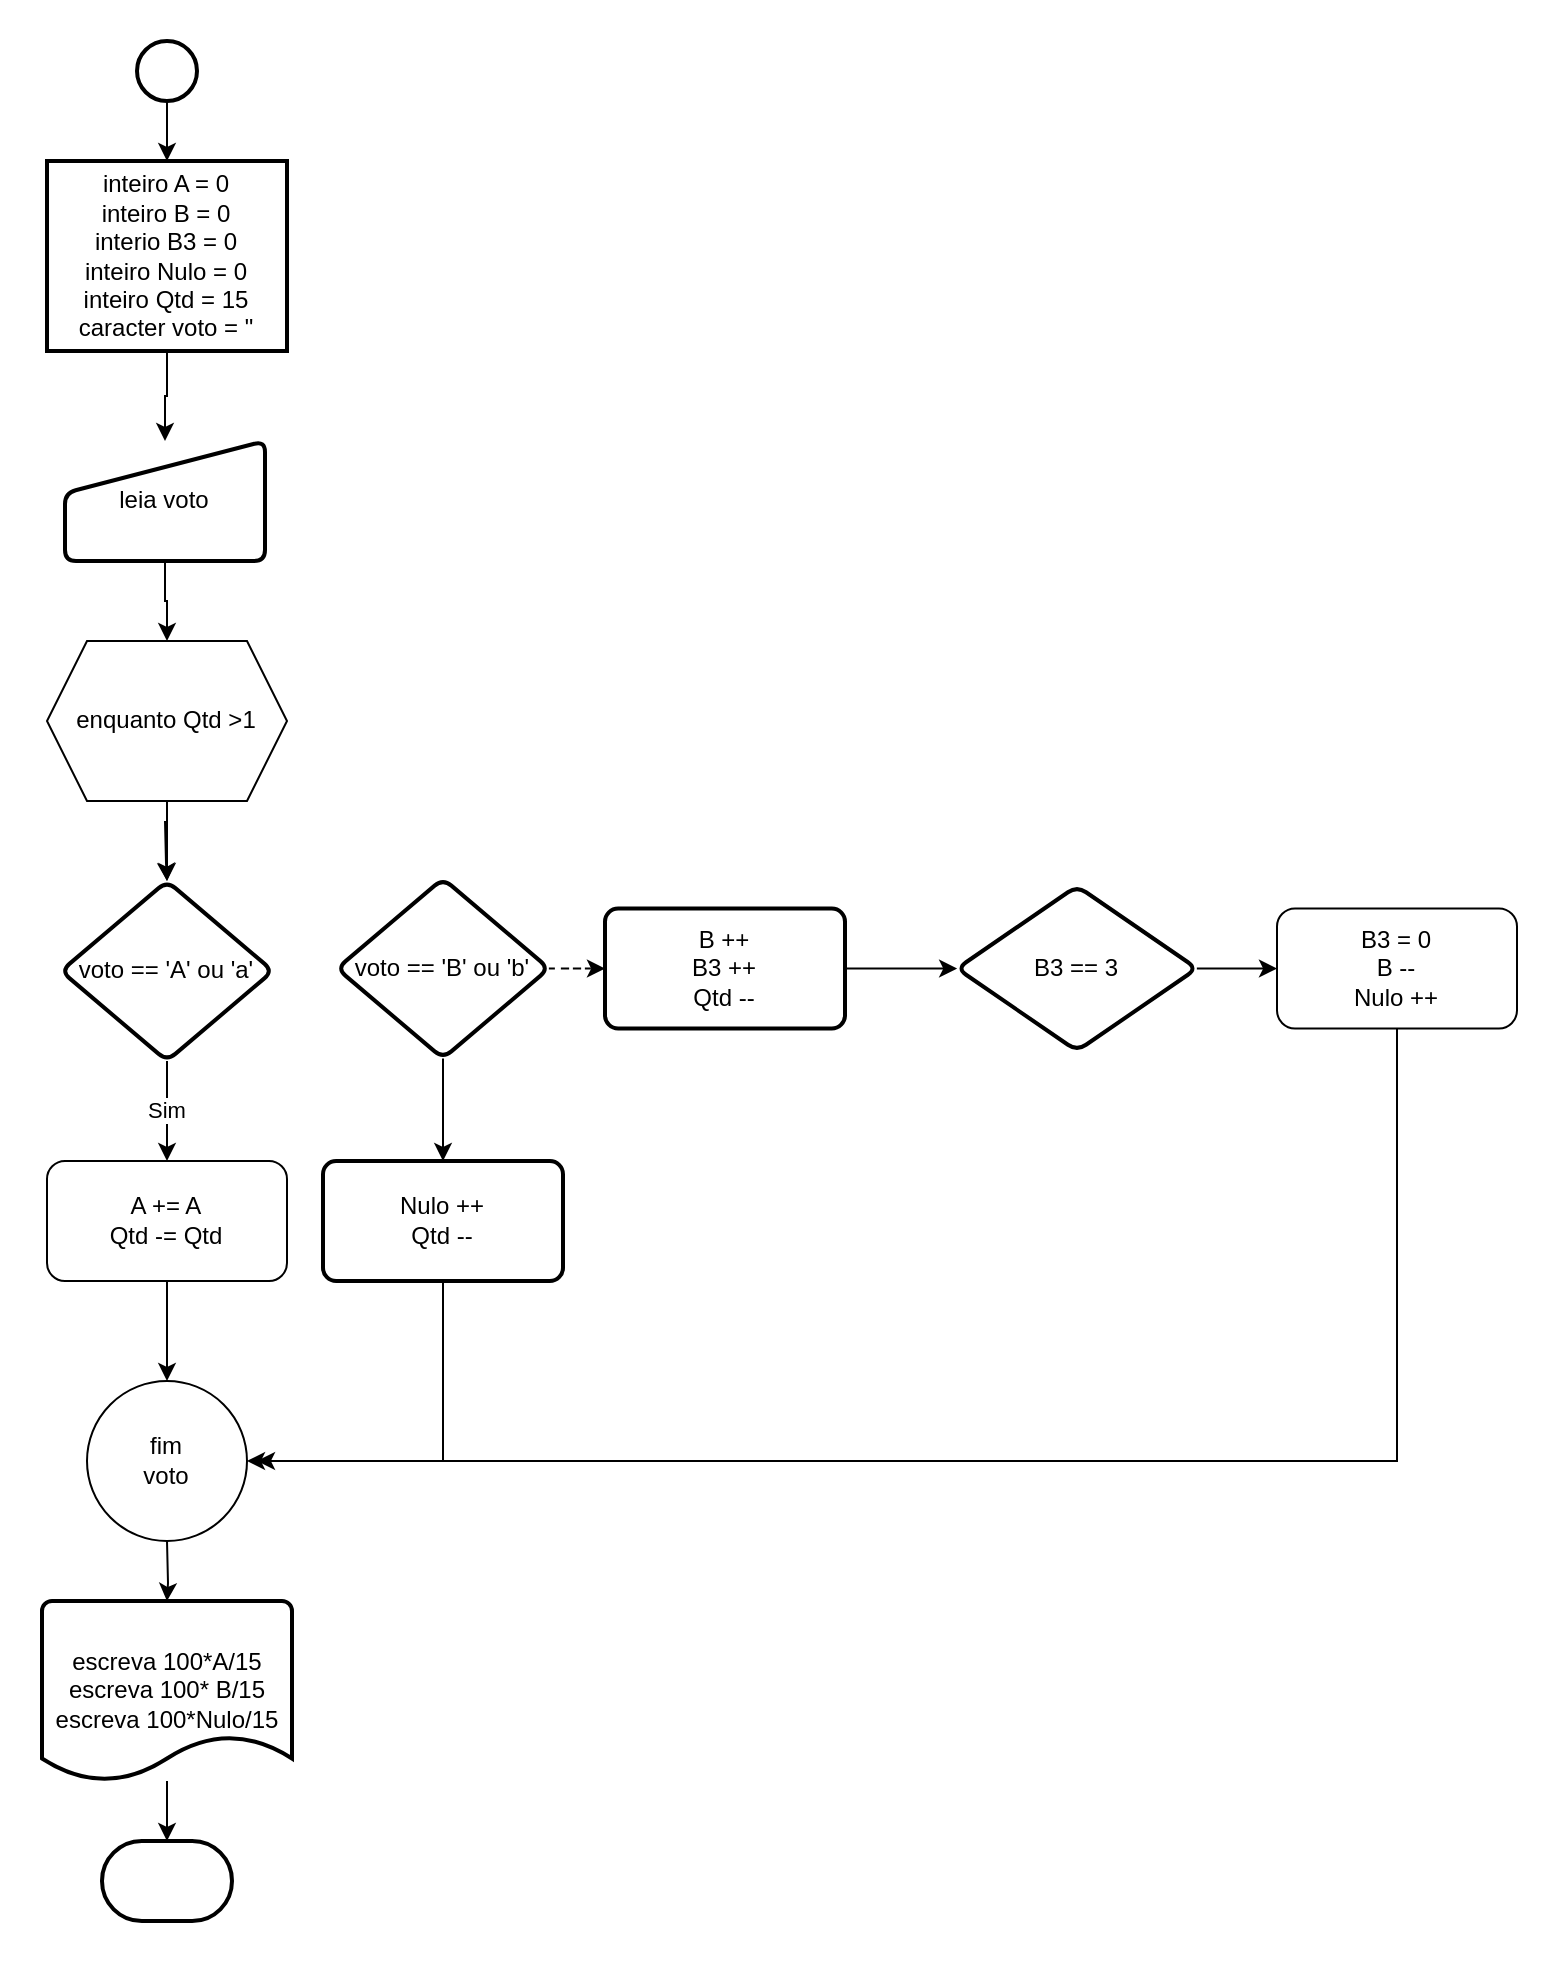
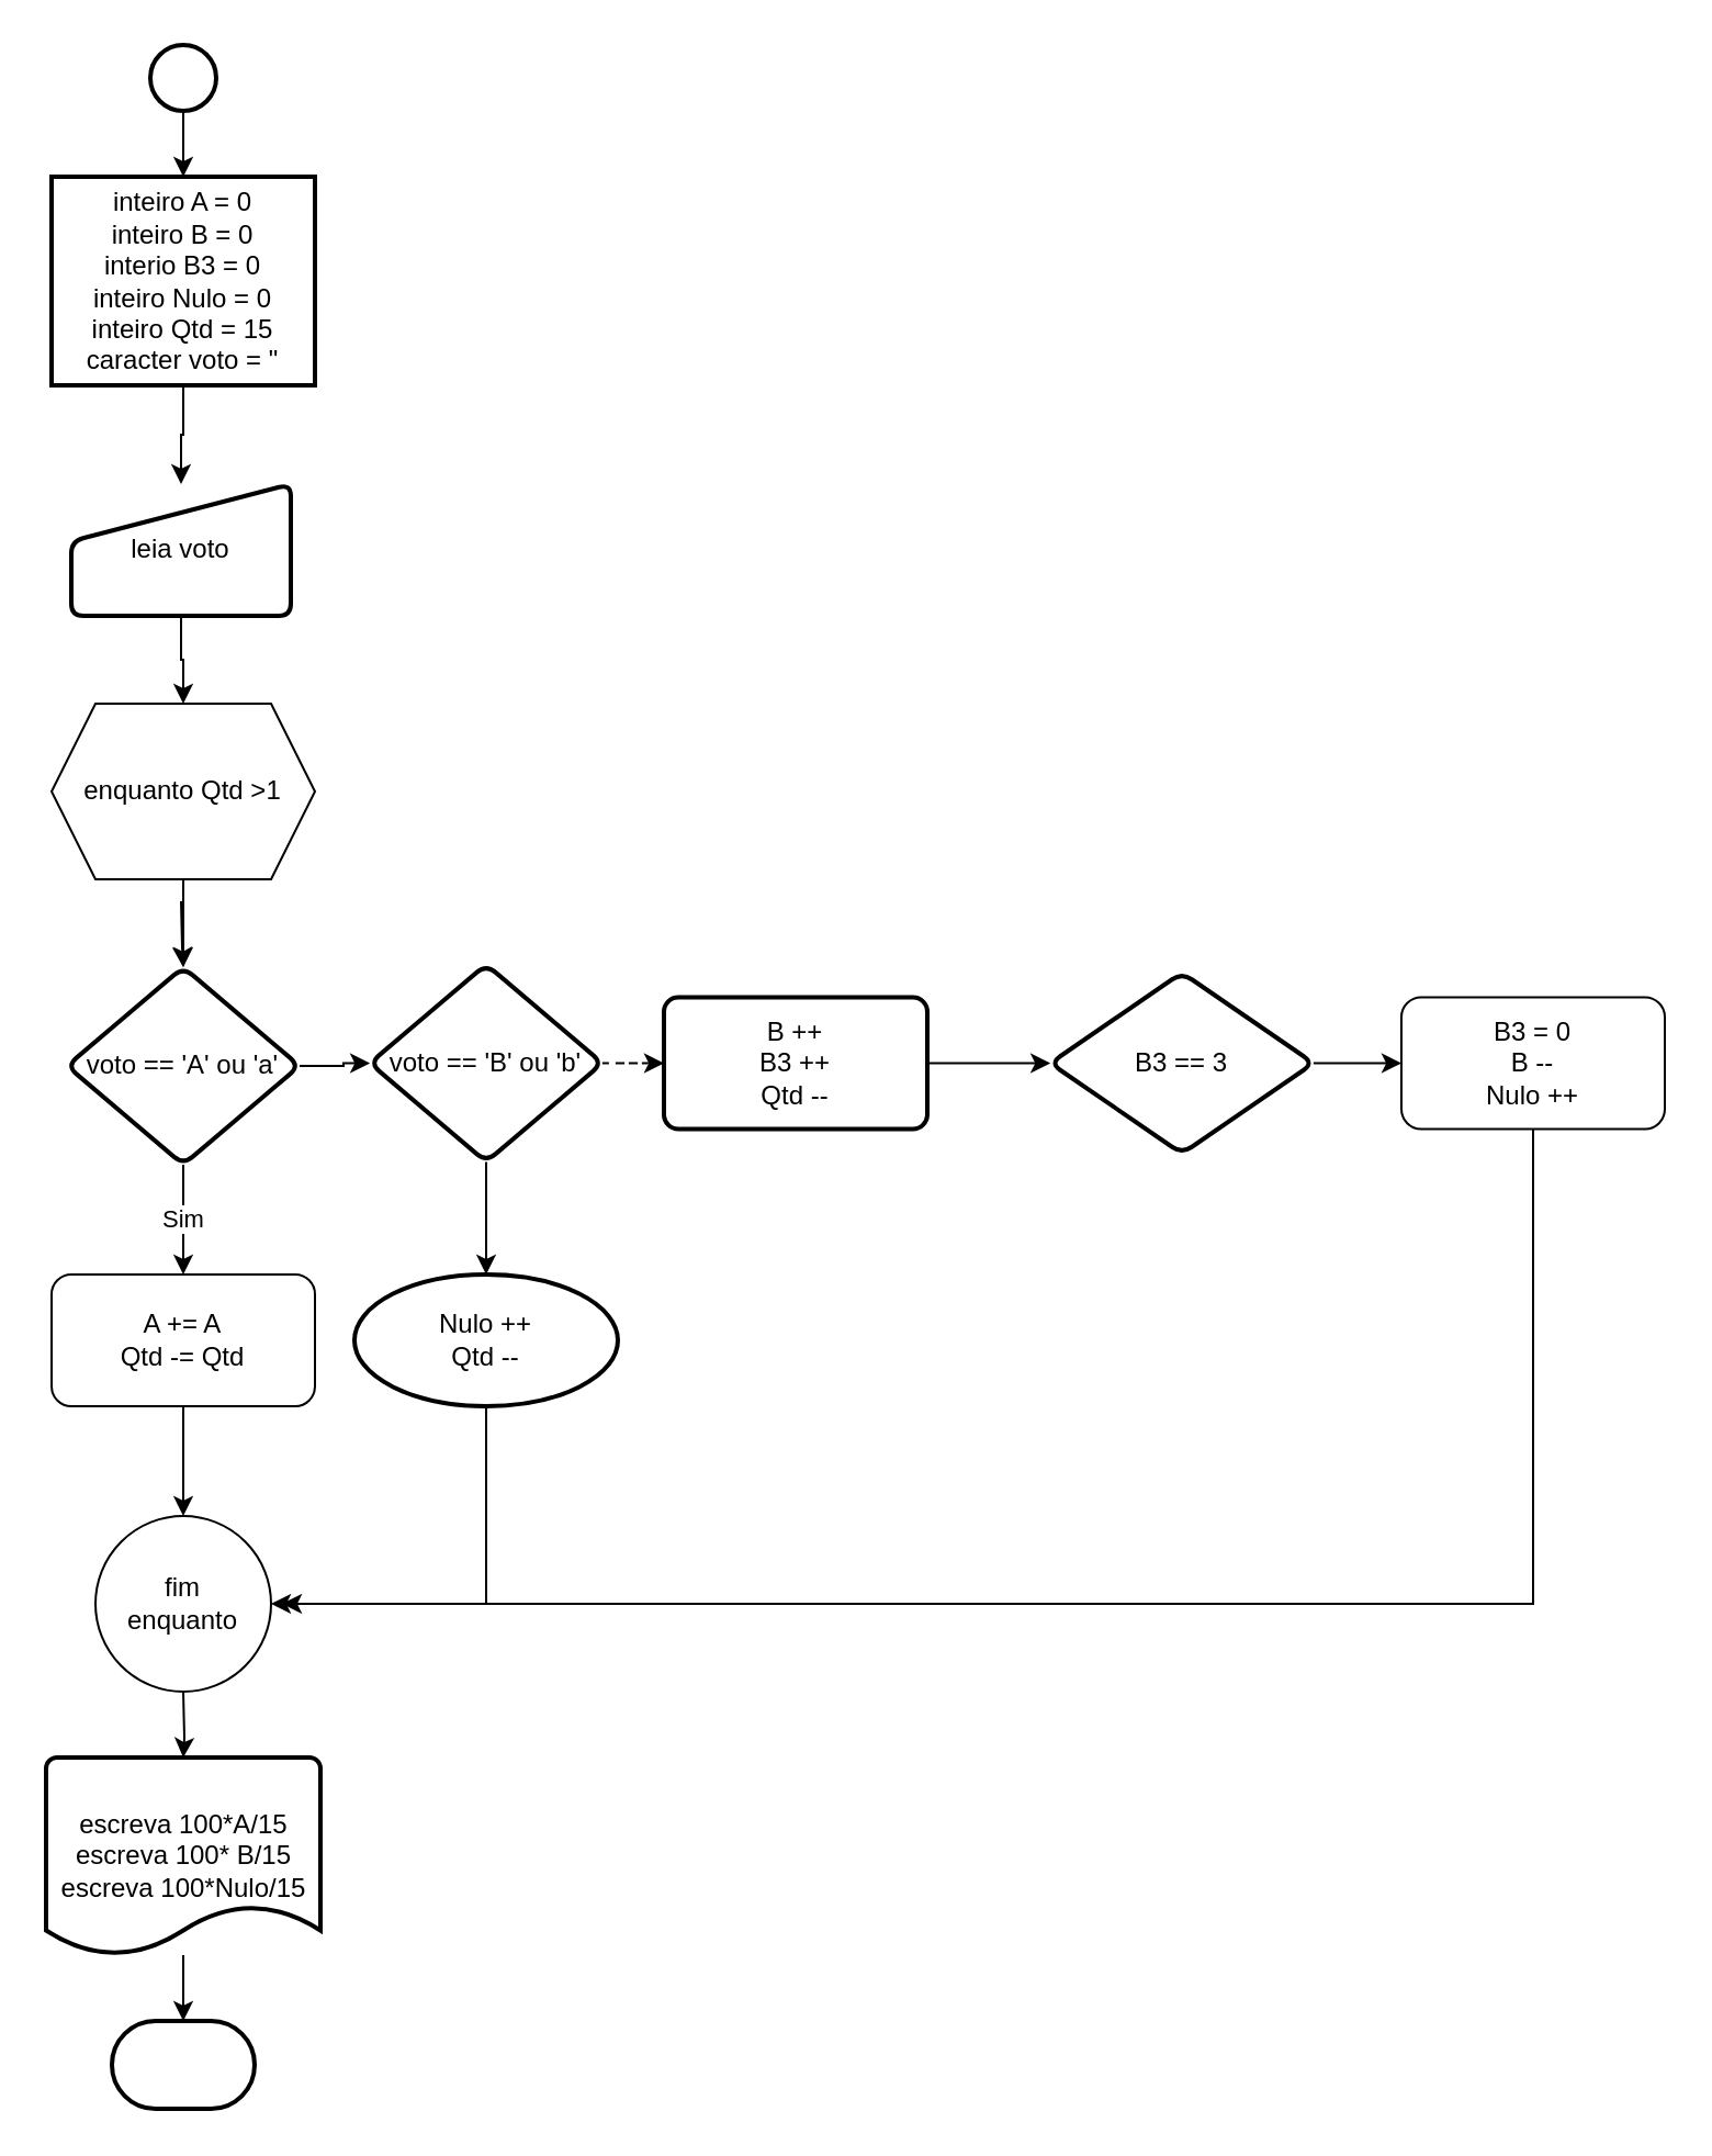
+ <mxCell id="12" value="" style="edgeStyle=orthogonalEdgeStyle;rounded=0;orthogonalLoop=1;jettySize=auto;html=1;" edge="1" parent="1" source="13" target="25"><mxGeometry relative="1" as="geometry" /></mxCell>
- <mxCell id="29" value="Nulo ++&lt;br&gt;Qtd --" style="whiteSpace=wrap;html=1;strokeWidth=2;rounded=1;arcSize=11;" vertex="1" parent="1"><mxGeometry x="161" y="580" width="120" height="60" as="geometry" /></mxCell>
+ <mxCell id="29" value="Nulo ++&lt;br&gt;Qtd --" style="ellipse;whiteSpace=wrap;html=1;strokeWidth=2;arcSize=11;" vertex="1" parent="1"><mxGeometry x="161" y="580" width="120" height="60" as="geometry" /></mxCell>
- <mxCell id="31" value="fim &lt;br&gt;voto" style="ellipse;whiteSpace=wrap;html=1;aspect=fixed;" vertex="1" parent="1"><mxGeometry x="43" y="690" width="80" height="80" as="geometry" /></mxCell>
+ <mxCell id="31" value="fim &lt;br&gt;enquanto" style="ellipse;whiteSpace=wrap;html=1;aspect=fixed;" vertex="1" parent="1"><mxGeometry x="43" y="690" width="80" height="80" as="geometry" /></mxCell>
